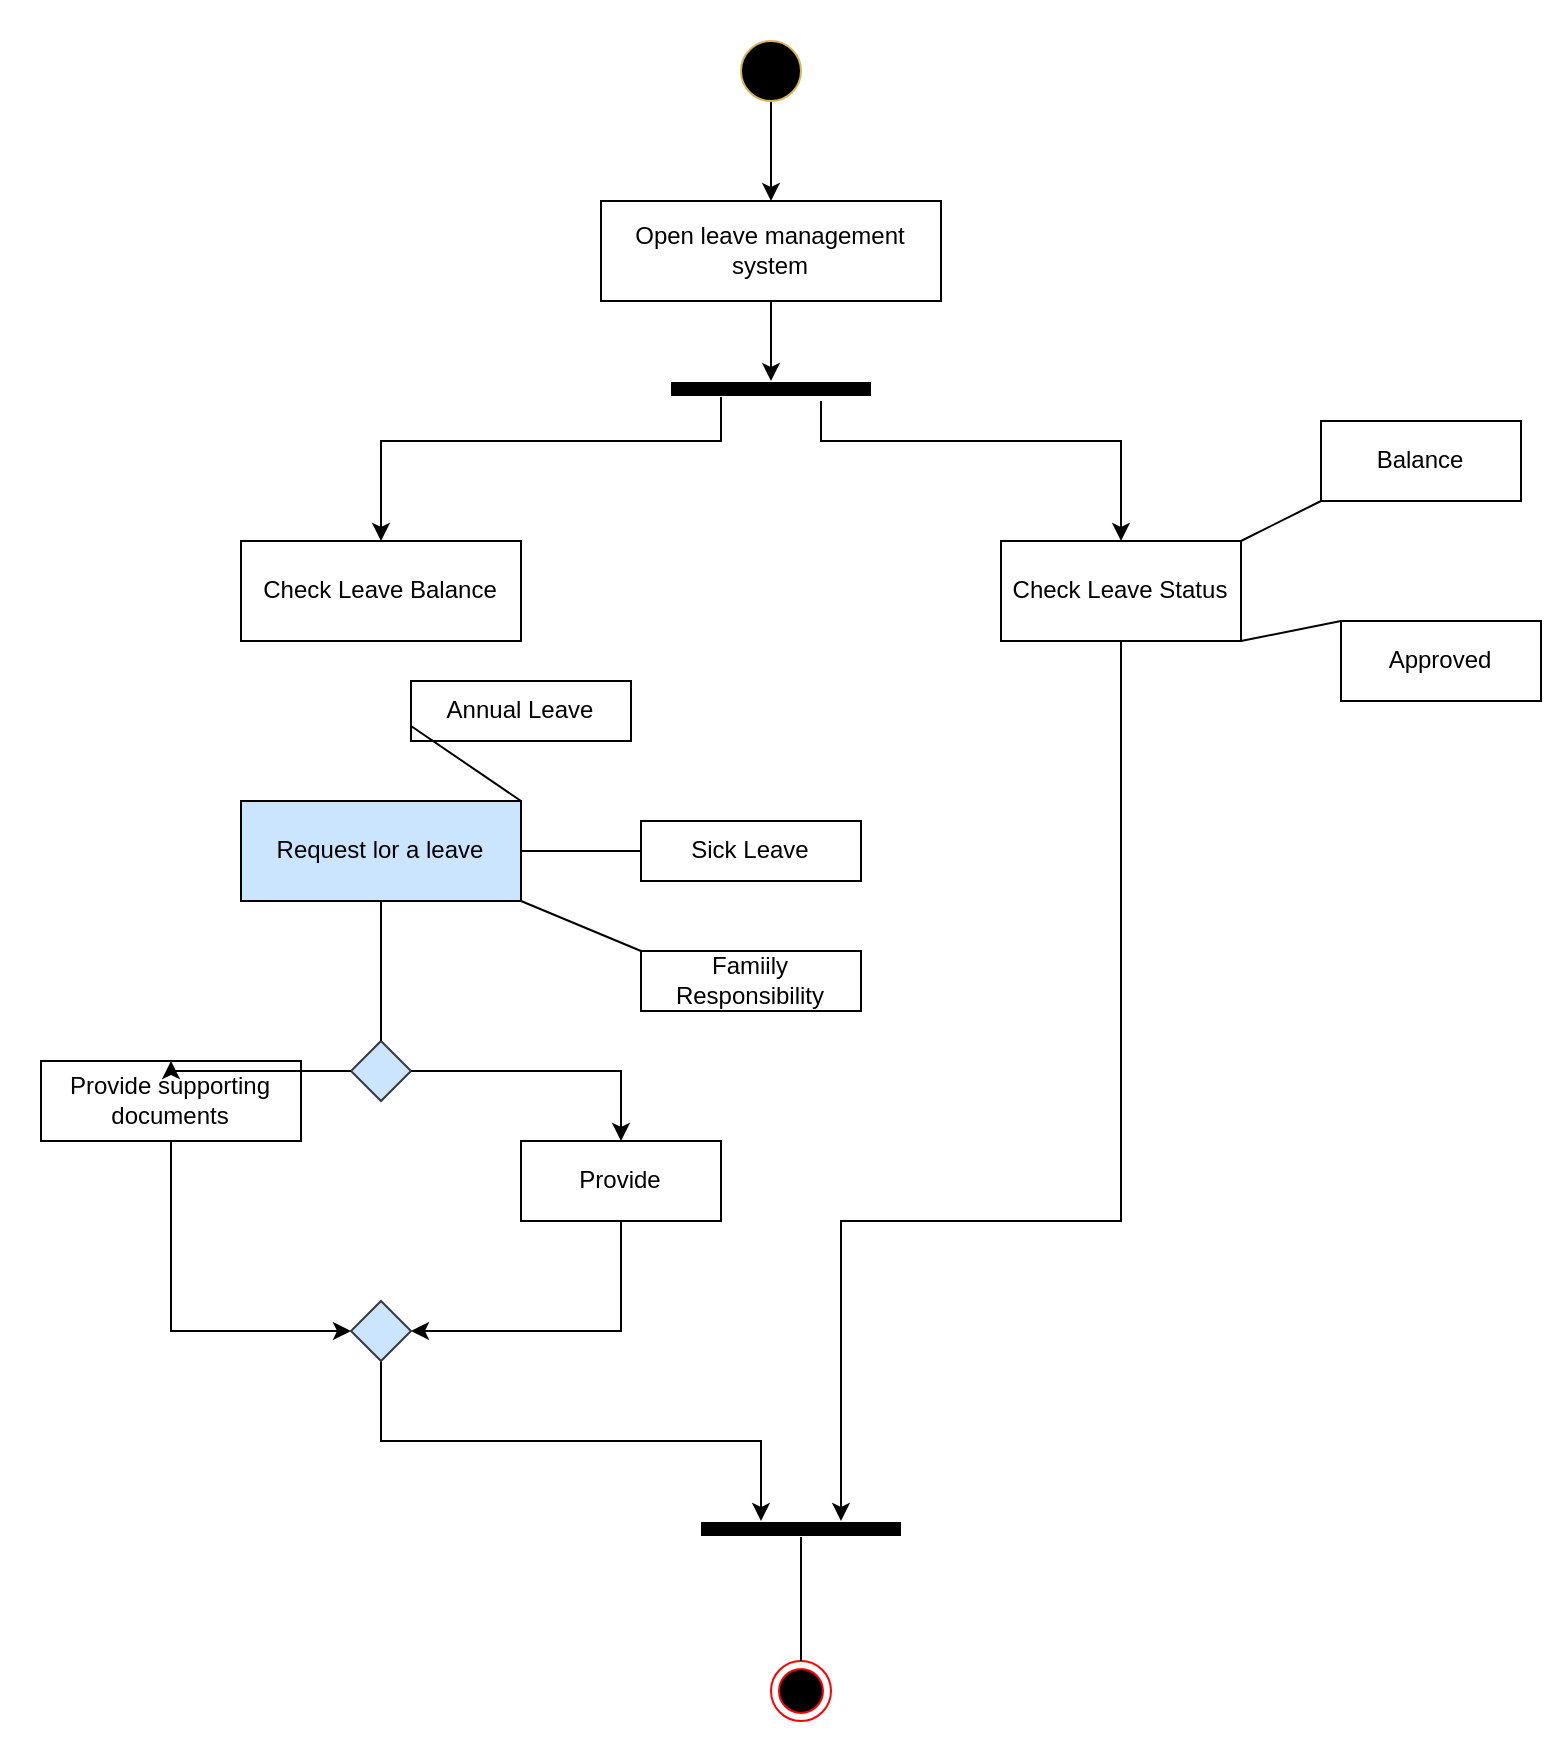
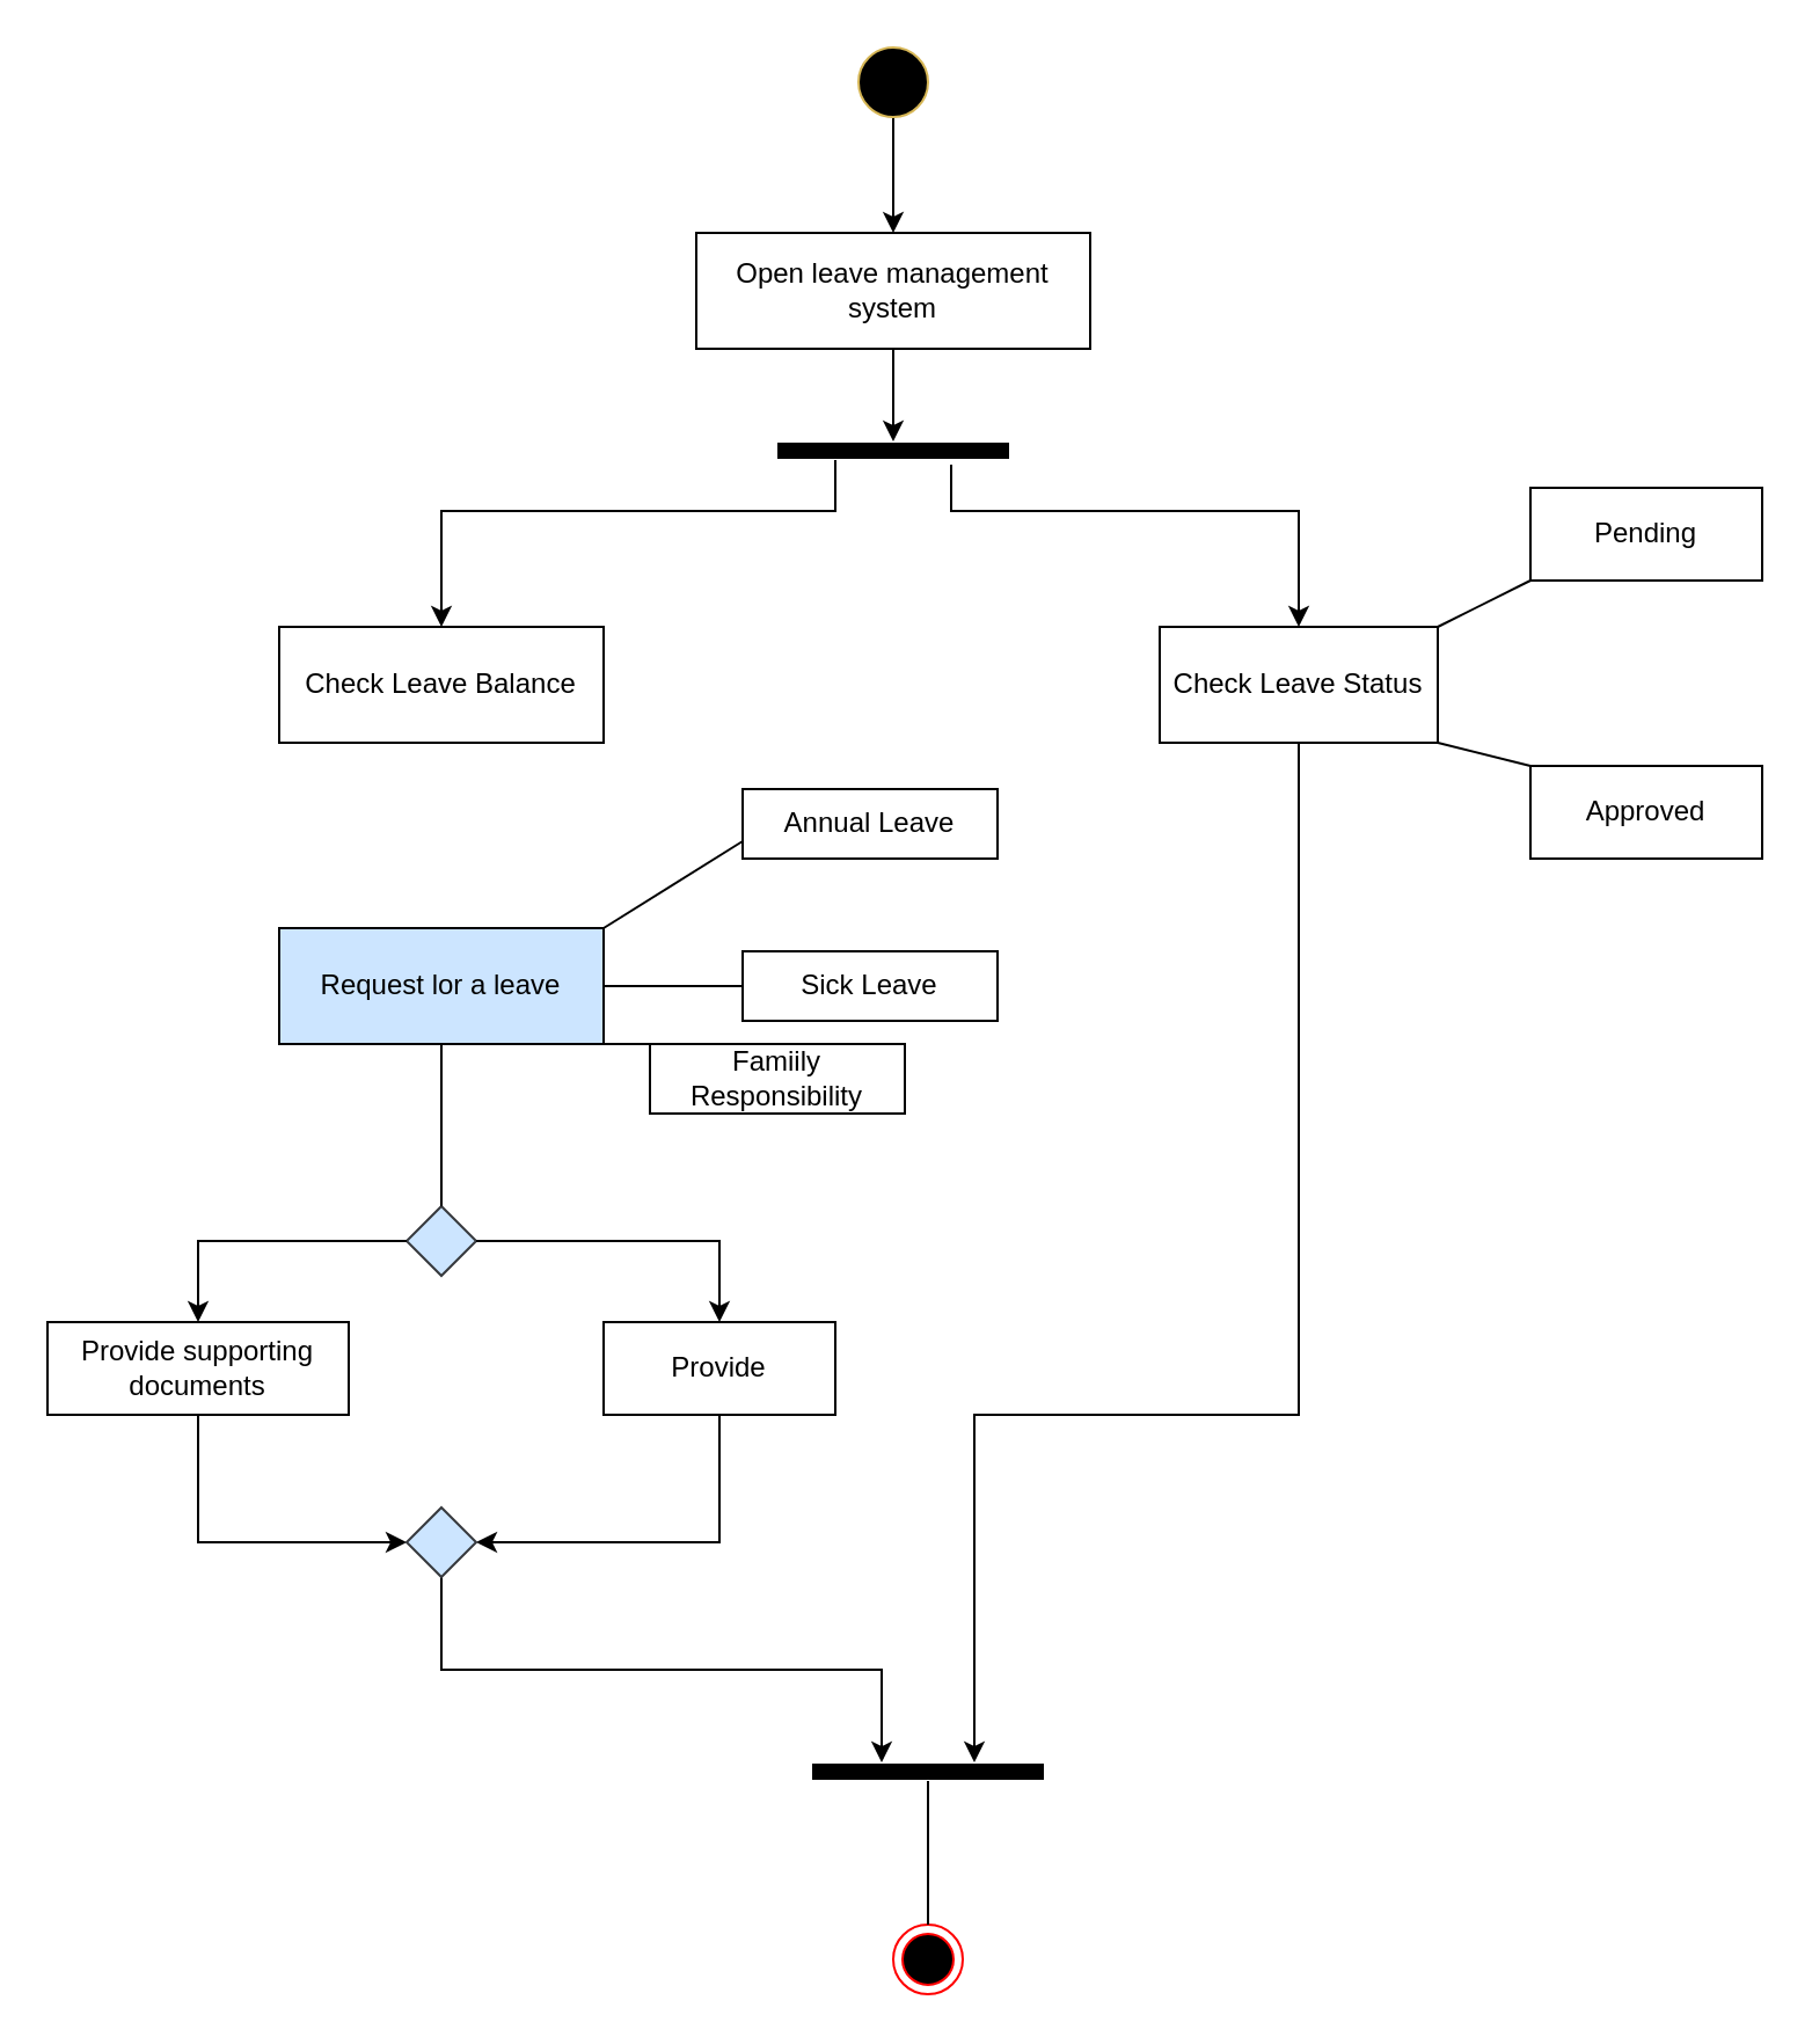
- <mxCell id="17" value="Balance" style="whiteSpace=wrap;html=1;align=center;" vertex="1" parent="1"><mxGeometry x="660" y="210" width="100" height="40" as="geometry" /></mxCell>
+ <mxCell id="17" value="Pending" style="whiteSpace=wrap;html=1;align=center;" vertex="1" parent="1"><mxGeometry x="660" y="210" width="100" height="40" as="geometry" /></mxCell>
- <mxCell id="18" value="Approved" style="whiteSpace=wrap;html=1;align=center;" vertex="1" parent="1"><mxGeometry x="670" y="310" width="100" height="40" as="geometry" /></mxCell>
+ <mxCell id="18" value="Approved" style="whiteSpace=wrap;html=1;align=center;" vertex="1" parent="1"><mxGeometry x="660" y="330" width="100" height="40" as="geometry" /></mxCell>
- <mxCell id="8" value="Annual Leave" style="html=1;whiteSpace=wrap;" vertex="1" parent="1"><mxGeometry x="205" y="340" width="110" height="30" as="geometry" /></mxCell>
+ <mxCell id="8" value="Annual Leave" style="html=1;whiteSpace=wrap;" vertex="1" parent="1"><mxGeometry x="320" y="340" width="110" height="30" as="geometry" /></mxCell>
- <mxCell id="10" value="Famiily Responsibility" style="html=1;whiteSpace=wrap;" vertex="1" parent="1"><mxGeometry x="320" y="475" width="110" height="30" as="geometry" /></mxCell>
+ <mxCell id="10" value="Famiily Responsibility" style="html=1;whiteSpace=wrap;" vertex="1" parent="1"><mxGeometry x="280" y="450" width="110" height="30" as="geometry" /></mxCell>
- <mxCell id="23" value="Provide supporting documents" style="whiteSpace=wrap;html=1;align=center;" vertex="1" parent="1"><mxGeometry x="20" y="530" width="130" height="40" as="geometry" /></mxCell>
+ <mxCell id="23" value="Provide supporting documents" style="whiteSpace=wrap;html=1;align=center;" vertex="1" parent="1"><mxGeometry x="20" y="570" width="130" height="40" as="geometry" /></mxCell>
